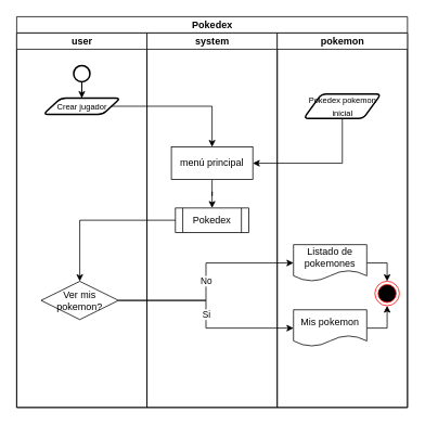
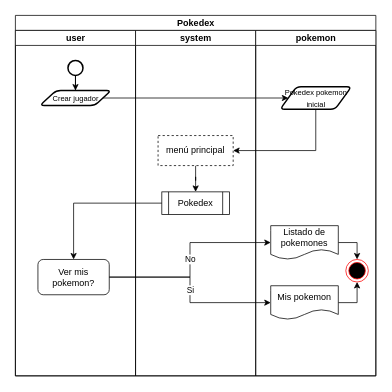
- <mxCell id="19" style="edgeStyle=orthogonalEdgeStyle;rounded=0;orthogonalLoop=1;jettySize=auto;html=1;" edge="1" parent="2" source="6" target="10"><mxGeometry relative="1" as="geometry" /></mxCell>
+ <mxCell id="19" style="edgeStyle=orthogonalEdgeStyle;rounded=0;orthogonalLoop=1;jettySize=auto;html=1;" edge="1" parent="2" source="6" target="13"><mxGeometry relative="1" as="geometry" /></mxCell>
- <mxCell id="10" value="menú principal" style="rounded=0;whiteSpace=wrap;html=1;" vertex="1" parent="8"><mxGeometry x="30" y="140" width="100" height="40" as="geometry" /></mxCell>
+ <mxCell id="10" value="menú principal" style="rounded=0;whiteSpace=wrap;html=1;dashed=1;" vertex="1" parent="8"><mxGeometry x="30" y="140" width="100" height="40" as="geometry" /></mxCell>
- <mxCell id="7" value="Ver mis pokemon?" style="rhombus;whiteSpace=wrap;html=1;" vertex="1" parent="3"><mxGeometry x="30" y="305" width="95" height="47" as="geometry" /></mxCell>
+ <mxCell id="7" value="Ver mis pokemon?" style="whiteSpace=wrap;html=1;rounded=1;" vertex="1" parent="3"><mxGeometry x="30" y="305" width="95" height="47" as="geometry" /></mxCell>
